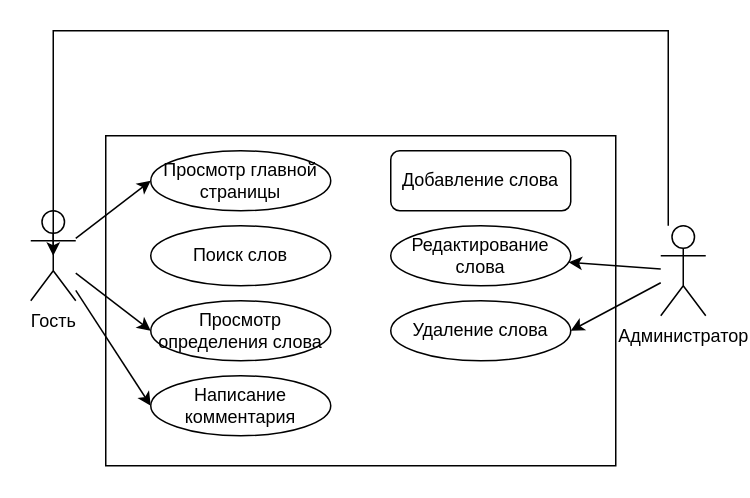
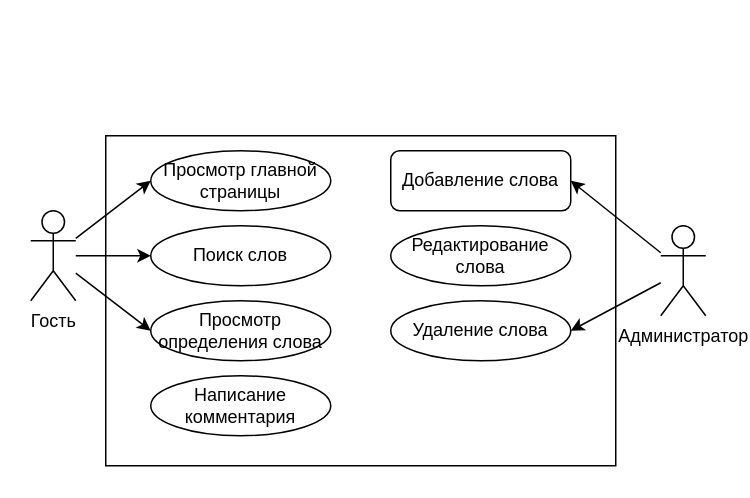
- <mxCell id="9" style="edgeStyle=orthogonalEdgeStyle;rounded=0;orthogonalLoop=1;jettySize=auto;html=1;entryX=0.5;entryY=0.5;entryDx=0;entryDy=0;entryPerimeter=0;" edge="1" parent="1" source="10" target="6"><mxGeometry relative="1" as="geometry"><Array as="points"><mxPoint x="445" y="20" /><mxPoint x="35" y="20" /></Array></mxGeometry></mxCell>
- <mxCell id="7" style="rounded=0;orthogonalLoop=1;jettySize=auto;html=1;" edge="1" parent="1" source="10" target="16"><mxGeometry relative="1" as="geometry" /></mxCell>
+ <mxCell id="7" style="rounded=0;orthogonalLoop=1;jettySize=auto;html=1;entryX=1;entryY=0.5;entryDx=0;entryDy=0;" edge="1" parent="1" source="10" target="15"><mxGeometry relative="1" as="geometry" /></mxCell>
- <mxCell id="5" style="rounded=0;orthogonalLoop=1;jettySize=auto;html=1;entryX=0;entryY=0.5;entryDx=0;entryDy=0;" edge="1" parent="1" source="6" target="14"><mxGeometry relative="1" as="geometry" /></mxCell>
+ <mxCell id="5" style="rounded=0;orthogonalLoop=1;jettySize=auto;html=1;" edge="1" parent="1" source="6" target="12"><mxGeometry relative="1" as="geometry" /></mxCell>
